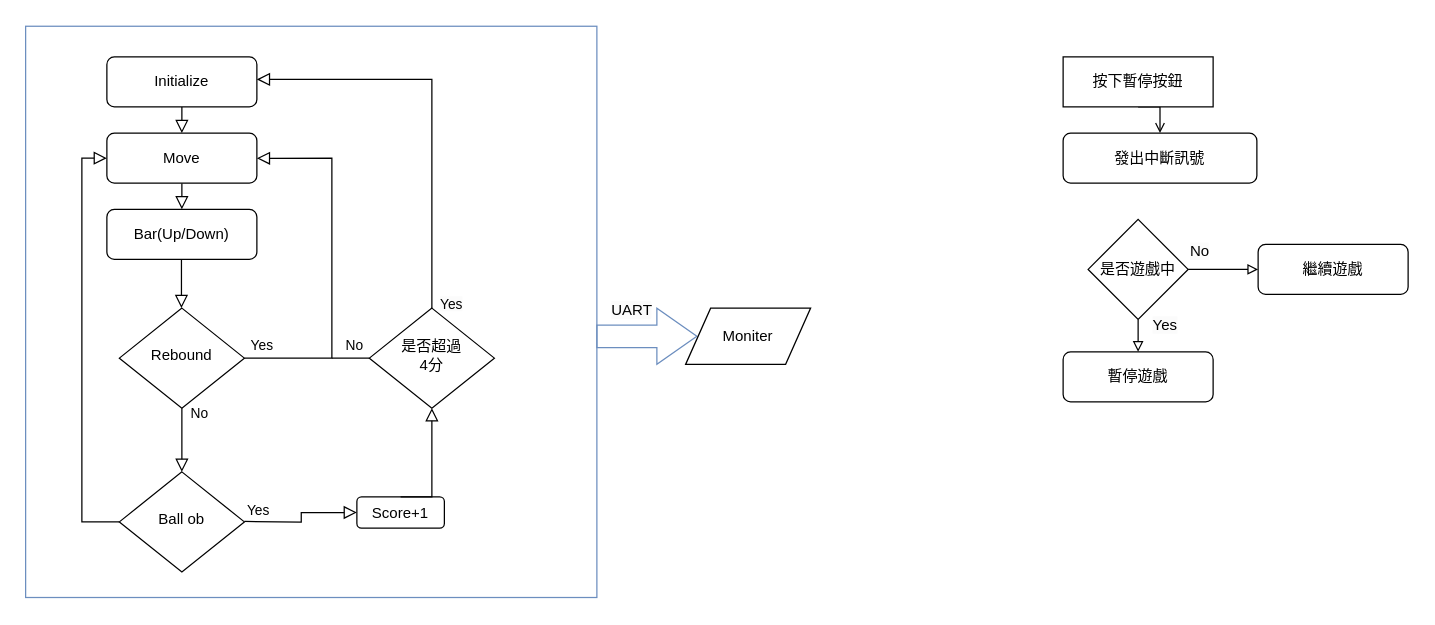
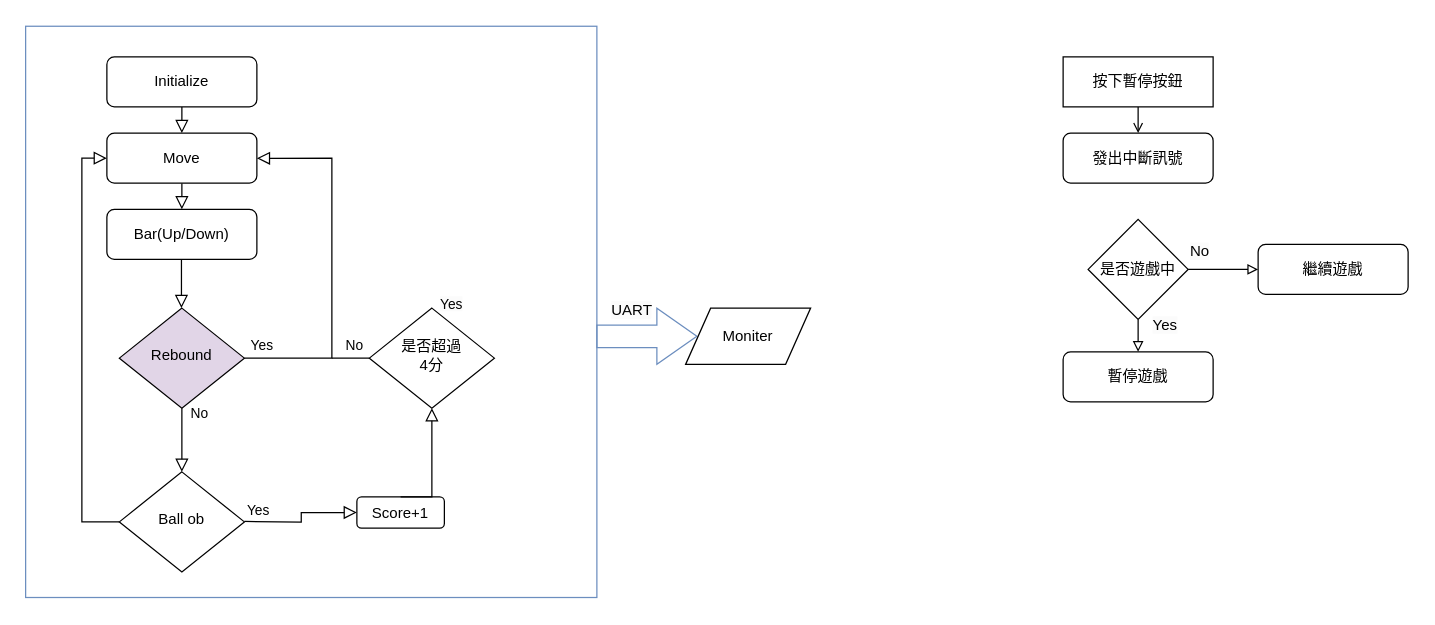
- <mxCell id="17" value="" style="rounded=0;html=1;jettySize=auto;orthogonalLoop=1;fontSize=11;endArrow=block;endFill=0;endSize=8;strokeWidth=1;shadow=0;labelBackgroundColor=none;edgeStyle=orthogonalEdgeStyle;exitX=0.5;exitY=0;exitDx=0;exitDy=0;strokeColor=default;" parent="1" source="14" target="4" edge="1"><mxGeometry x="0.333" y="20" relative="1" as="geometry"><mxPoint as="offset" /><mxPoint x="367" y="241" as="sourcePoint" /><mxPoint x="227" y="67" as="targetPoint" /><Array as="points"><mxPoint x="345" y="63" /></Array></mxGeometry></mxCell>
- <mxCell id="27" value="發出中斷訊號" style="rounded=1;whiteSpace=wrap;html=1;fontSize=12;glass=0;strokeWidth=1;shadow=0;" vertex="1" parent="1"><mxGeometry x="850" y="106" width="155" height="40" as="geometry" /></mxCell>
+ <mxCell id="27" value="發出中斷訊號" style="rounded=1;whiteSpace=wrap;html=1;fontSize=12;glass=0;strokeWidth=1;shadow=0;" vertex="1" parent="1"><mxGeometry x="850" y="106" width="120" height="40" as="geometry" /></mxCell>
- <mxCell id="7" value="Rebound" style="rhombus;whiteSpace=wrap;html=1;shadow=0;fontFamily=Helvetica;fontSize=12;align=center;strokeWidth=1;spacing=6;spacingTop=-4;" parent="1" vertex="1"><mxGeometry x="95" y="246" width="100" height="80" as="geometry" /></mxCell>
+ <mxCell id="7" value="Rebound" style="rhombus;whiteSpace=wrap;html=1;shadow=0;fontFamily=Helvetica;fontSize=12;align=center;strokeWidth=1;spacing=6;spacingTop=-4;fillColor=#e1d5e7;" parent="1" vertex="1"><mxGeometry x="95" y="246" width="100" height="80" as="geometry" /></mxCell>
